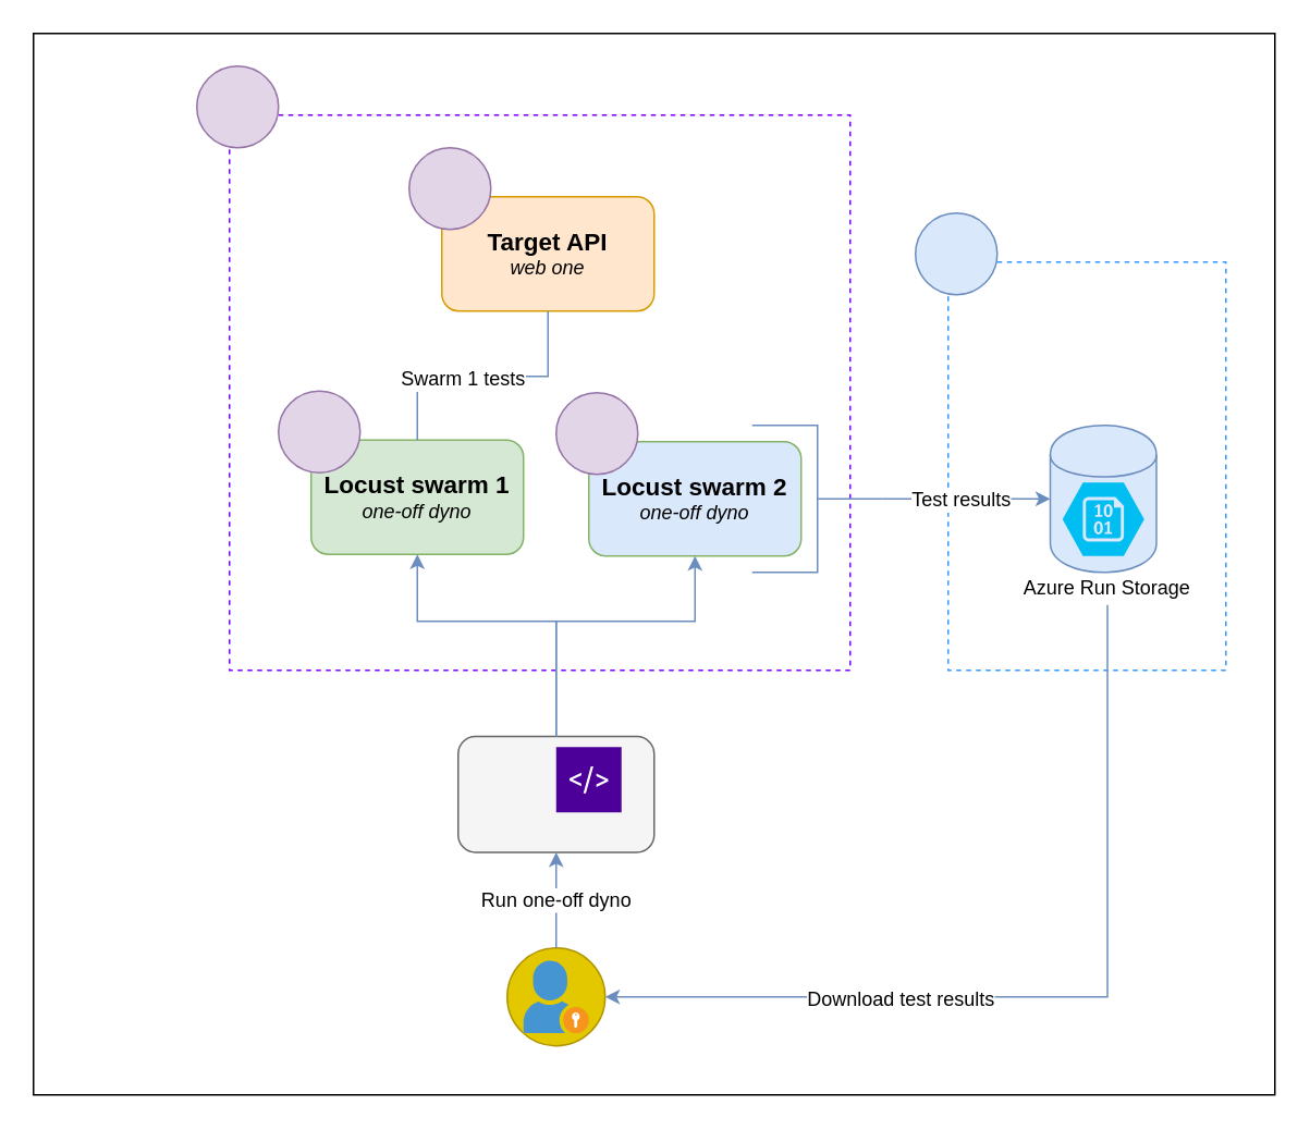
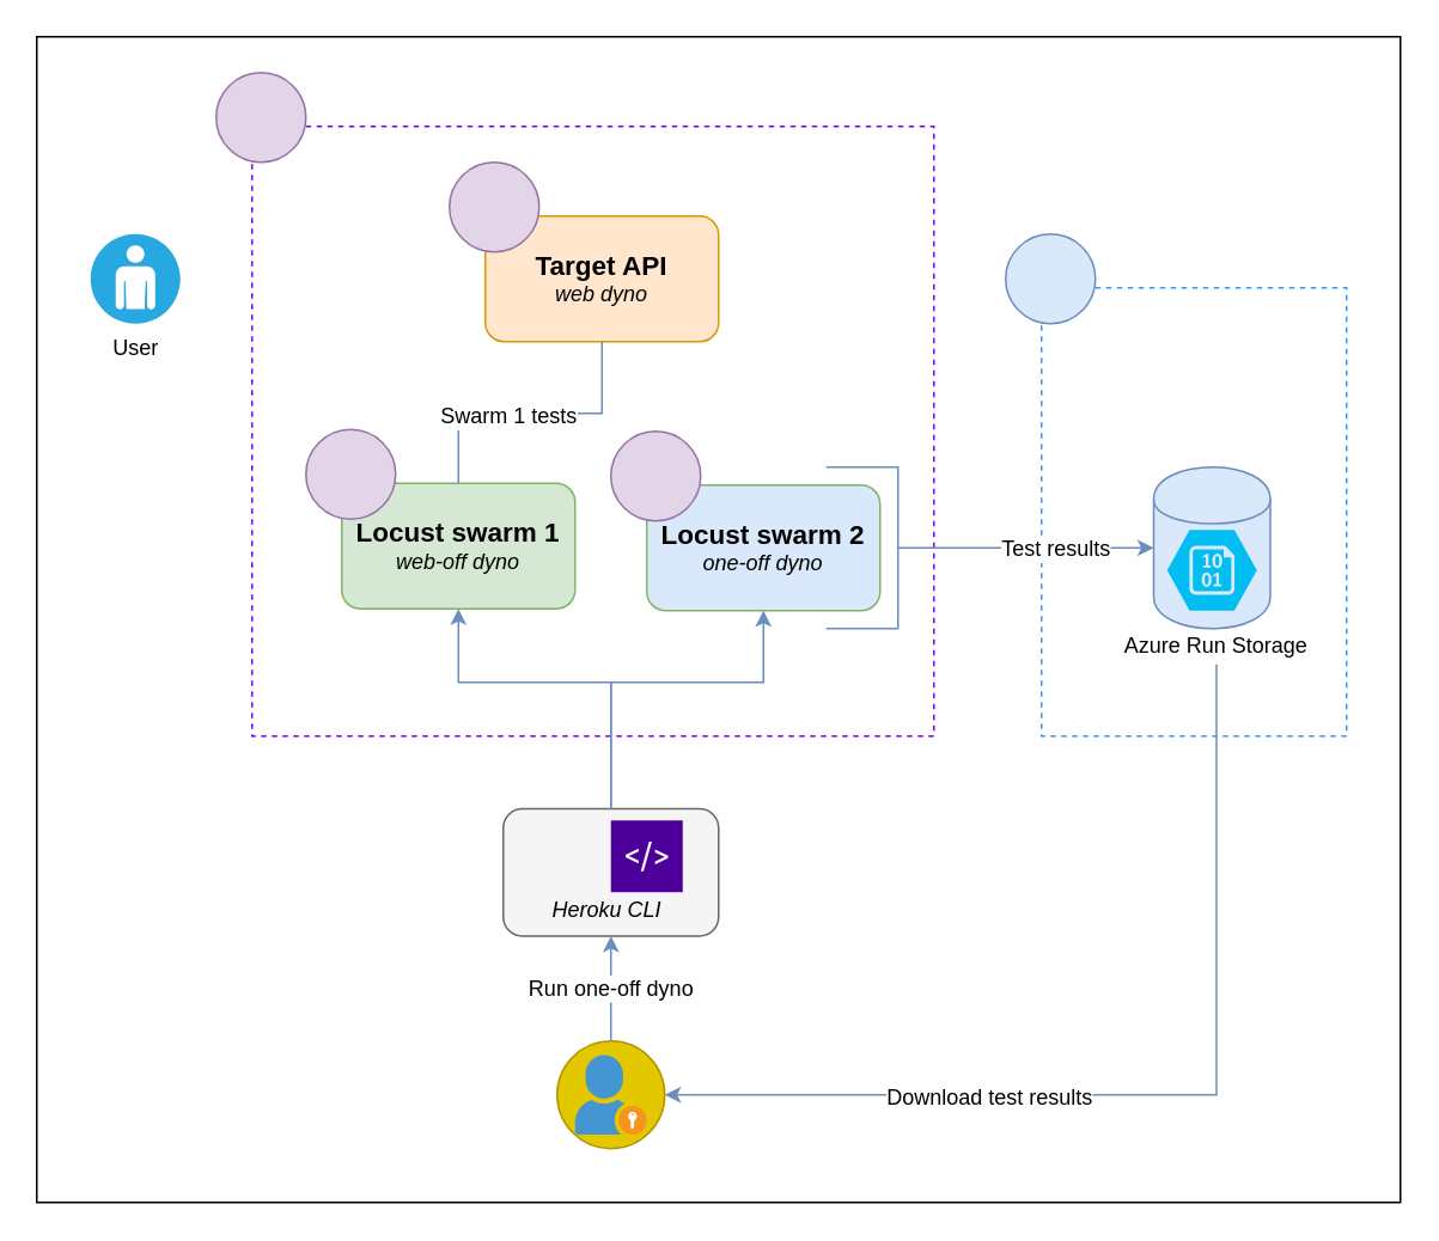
+ <mxCell id="7" value="User" style="verticalLabelPosition=bottom;html=1;fillColor=#28A8E0;verticalAlign=top;points=[[0.145,0.145,0],[0.856,0.145,0],[0.855,0.855,0],[0.145,0.855,0],[0.5,0,0], [1,0.5,0], [0.5,1,0],[0,0.5,0]];pointerEvents=1;align=center;shape=mxgraph.cisco_safe.capability.user;" parent="1" vertex="1"><mxGeometry x="50" y="130" width="50" height="50" as="geometry" /></mxCell>
- <mxCell id="9" value="&lt;b style=&quot;font-size: 15px&quot;&gt;Target API&lt;br&gt;&lt;/b&gt;&lt;i&gt;web one&lt;/i&gt;" style="rounded=1;whiteSpace=wrap;html=1;fillColor=#ffe6cc;strokeColor=#d79b00;" parent="8" vertex="1"><mxGeometry x="20" y="30" width="130" height="70" as="geometry" /></mxCell>
+ <mxCell id="9" value="&lt;b style=&quot;font-size: 15px&quot;&gt;Target API&lt;br&gt;&lt;/b&gt;&lt;i&gt;web dyno&lt;/i&gt;" style="rounded=1;whiteSpace=wrap;html=1;fillColor=#ffe6cc;strokeColor=#d79b00;" parent="8" vertex="1"><mxGeometry x="20" y="30" width="130" height="70" as="geometry" /></mxCell>
- <mxCell id="14" value="&lt;b style=&quot;font-size: 15px&quot;&gt;Locust swarm 1&lt;br&gt;&lt;/b&gt;&lt;i&gt;one-off dyno&lt;/i&gt;" style="rounded=1;whiteSpace=wrap;html=1;fillColor=#d5e8d4;strokeColor=#82b366;" parent="13" vertex="1"><mxGeometry x="20" y="30" width="130" height="70" as="geometry" /></mxCell>
+ <mxCell id="14" value="&lt;b style=&quot;font-size: 15px&quot;&gt;Locust swarm 1&lt;br&gt;&lt;/b&gt;&lt;i&gt;web-off dyno&lt;/i&gt;" style="rounded=1;whiteSpace=wrap;html=1;fillColor=#d5e8d4;strokeColor=#82b366;" parent="13" vertex="1"><mxGeometry x="20" y="30" width="130" height="70" as="geometry" /></mxCell>
+ <mxCell id="32" value="&lt;i&gt;Heroku CLI&lt;/i&gt;" style="text;html=1;strokeColor=none;fillColor=none;align=center;verticalAlign=middle;whiteSpace=wrap;rounded=0;" parent="1" vertex="1"><mxGeometry x="303" y="497" width="70" height="20" as="geometry" /></mxCell>
